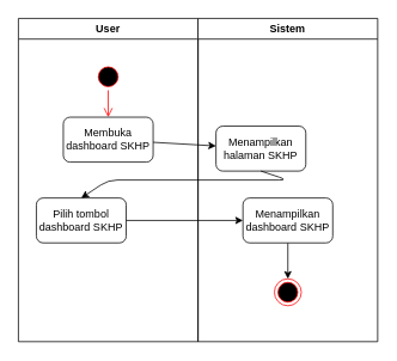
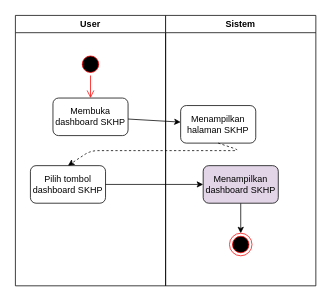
- <mxCell id="13" style="edgeStyle=none;html=1;exitX=0.5;exitY=1;exitDx=0;exitDy=0;entryX=0.5;entryY=0;entryDx=0;entryDy=0;" edge="1" parent="1" source="8" target="6"><mxGeometry relative="1" as="geometry"><Array as="points"><mxPoint x="320" y="200" /><mxPoint x="120" y="200" /></Array></mxGeometry></mxCell>
+ <mxCell id="13" style="edgeStyle=none;html=1;exitX=0.5;exitY=1;exitDx=0;exitDy=0;entryX=0.5;entryY=0;entryDx=0;entryDy=0;dashed=1;" edge="1" parent="1" source="8" target="6"><mxGeometry relative="1" as="geometry"><Array as="points"><mxPoint x="320" y="200" /><mxPoint x="120" y="200" /></Array></mxGeometry></mxCell>
- <mxCell id="10" value="Menampilkan dashboard SKHP" style="rounded=1;whiteSpace=wrap;html=1;" vertex="1" parent="7"><mxGeometry x="50" y="200" width="100" height="50" as="geometry" /></mxCell>
+ <mxCell id="10" value="Menampilkan dashboard SKHP" style="rounded=1;whiteSpace=wrap;html=1;fillColor=#e1d5e7;" vertex="1" parent="7"><mxGeometry x="50" y="200" width="100" height="50" as="geometry" /></mxCell>
